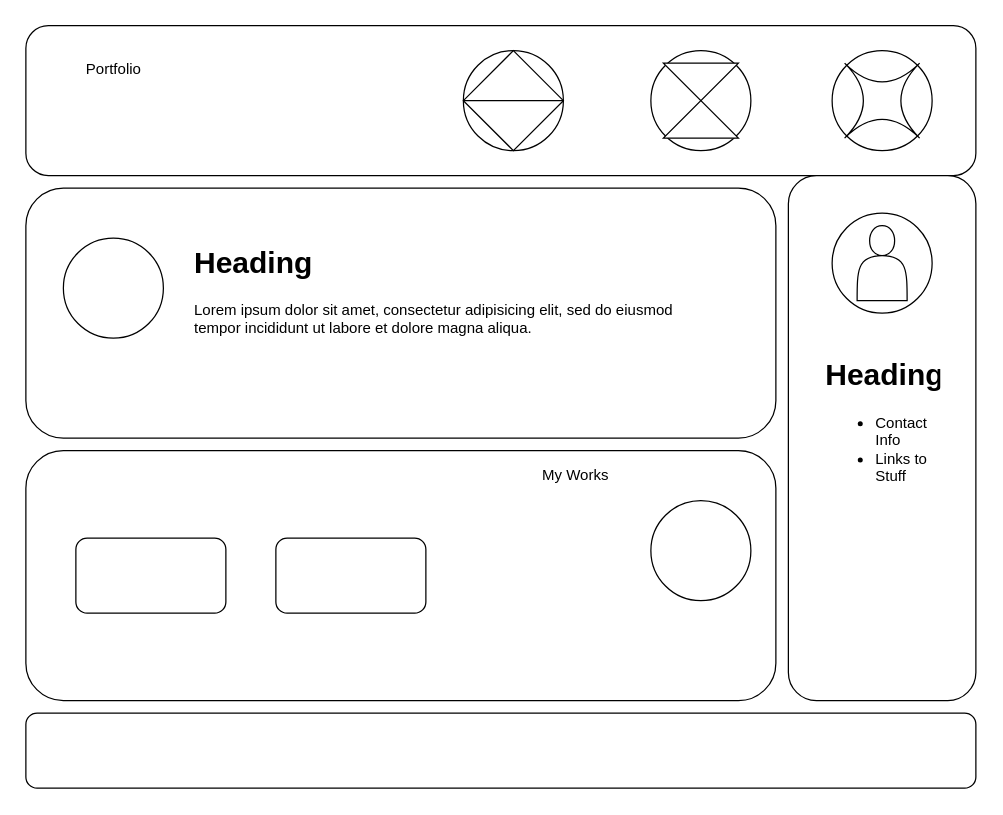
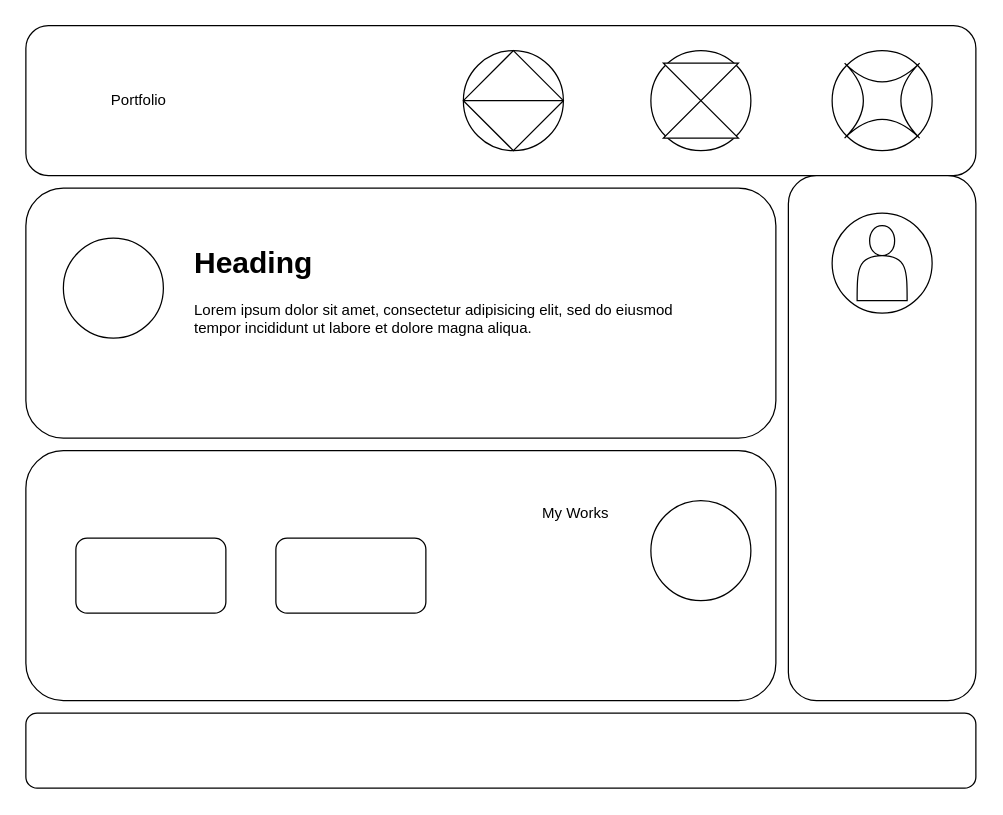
- <mxCell id="14" value="Portfolio" style="text;html=1;resizable=0;autosize=1;align=center;verticalAlign=middle;points=[];fillColor=none;strokeColor=none;rounded=0;" vertex="1" parent="1"><mxGeometry x="60" y="45" width="60" height="20" as="geometry" /></mxCell>
+ <mxCell id="14" value="Portfolio" style="text;html=1;resizable=0;autosize=1;align=center;verticalAlign=middle;points=[];fillColor=none;strokeColor=none;rounded=0;" vertex="1" parent="1"><mxGeometry x="80" y="70" width="60" height="20" as="geometry" /></mxCell>
- <mxCell id="17" value="&lt;h1&gt;Heading&lt;/h1&gt;&lt;div&gt;&lt;ul&gt;&lt;li&gt;Contact Info&lt;/li&gt;&lt;li&gt;Links to Stuff&lt;/li&gt;&lt;/ul&gt;&lt;/div&gt;" style="text;html=1;strokeColor=none;fillColor=none;spacing=5;spacingTop=-20;whiteSpace=wrap;overflow=hidden;rounded=0;" vertex="1" parent="1"><mxGeometry x="655" y="280" width="100" height="150" as="geometry" /></mxCell>
- <mxCell id="19" value="My Works" style="text;html=1;strokeColor=none;fillColor=none;align=center;verticalAlign=middle;whiteSpace=wrap;rounded=0;" vertex="1" parent="1"><mxGeometry x="430" y="370" width="60" height="20" as="geometry" /></mxCell>
+ <mxCell id="19" value="My Works" style="text;html=1;strokeColor=none;fillColor=none;align=center;verticalAlign=middle;whiteSpace=wrap;rounded=0;" vertex="1" parent="1"><mxGeometry x="430" y="400" width="60" height="20" as="geometry" /></mxCell>
